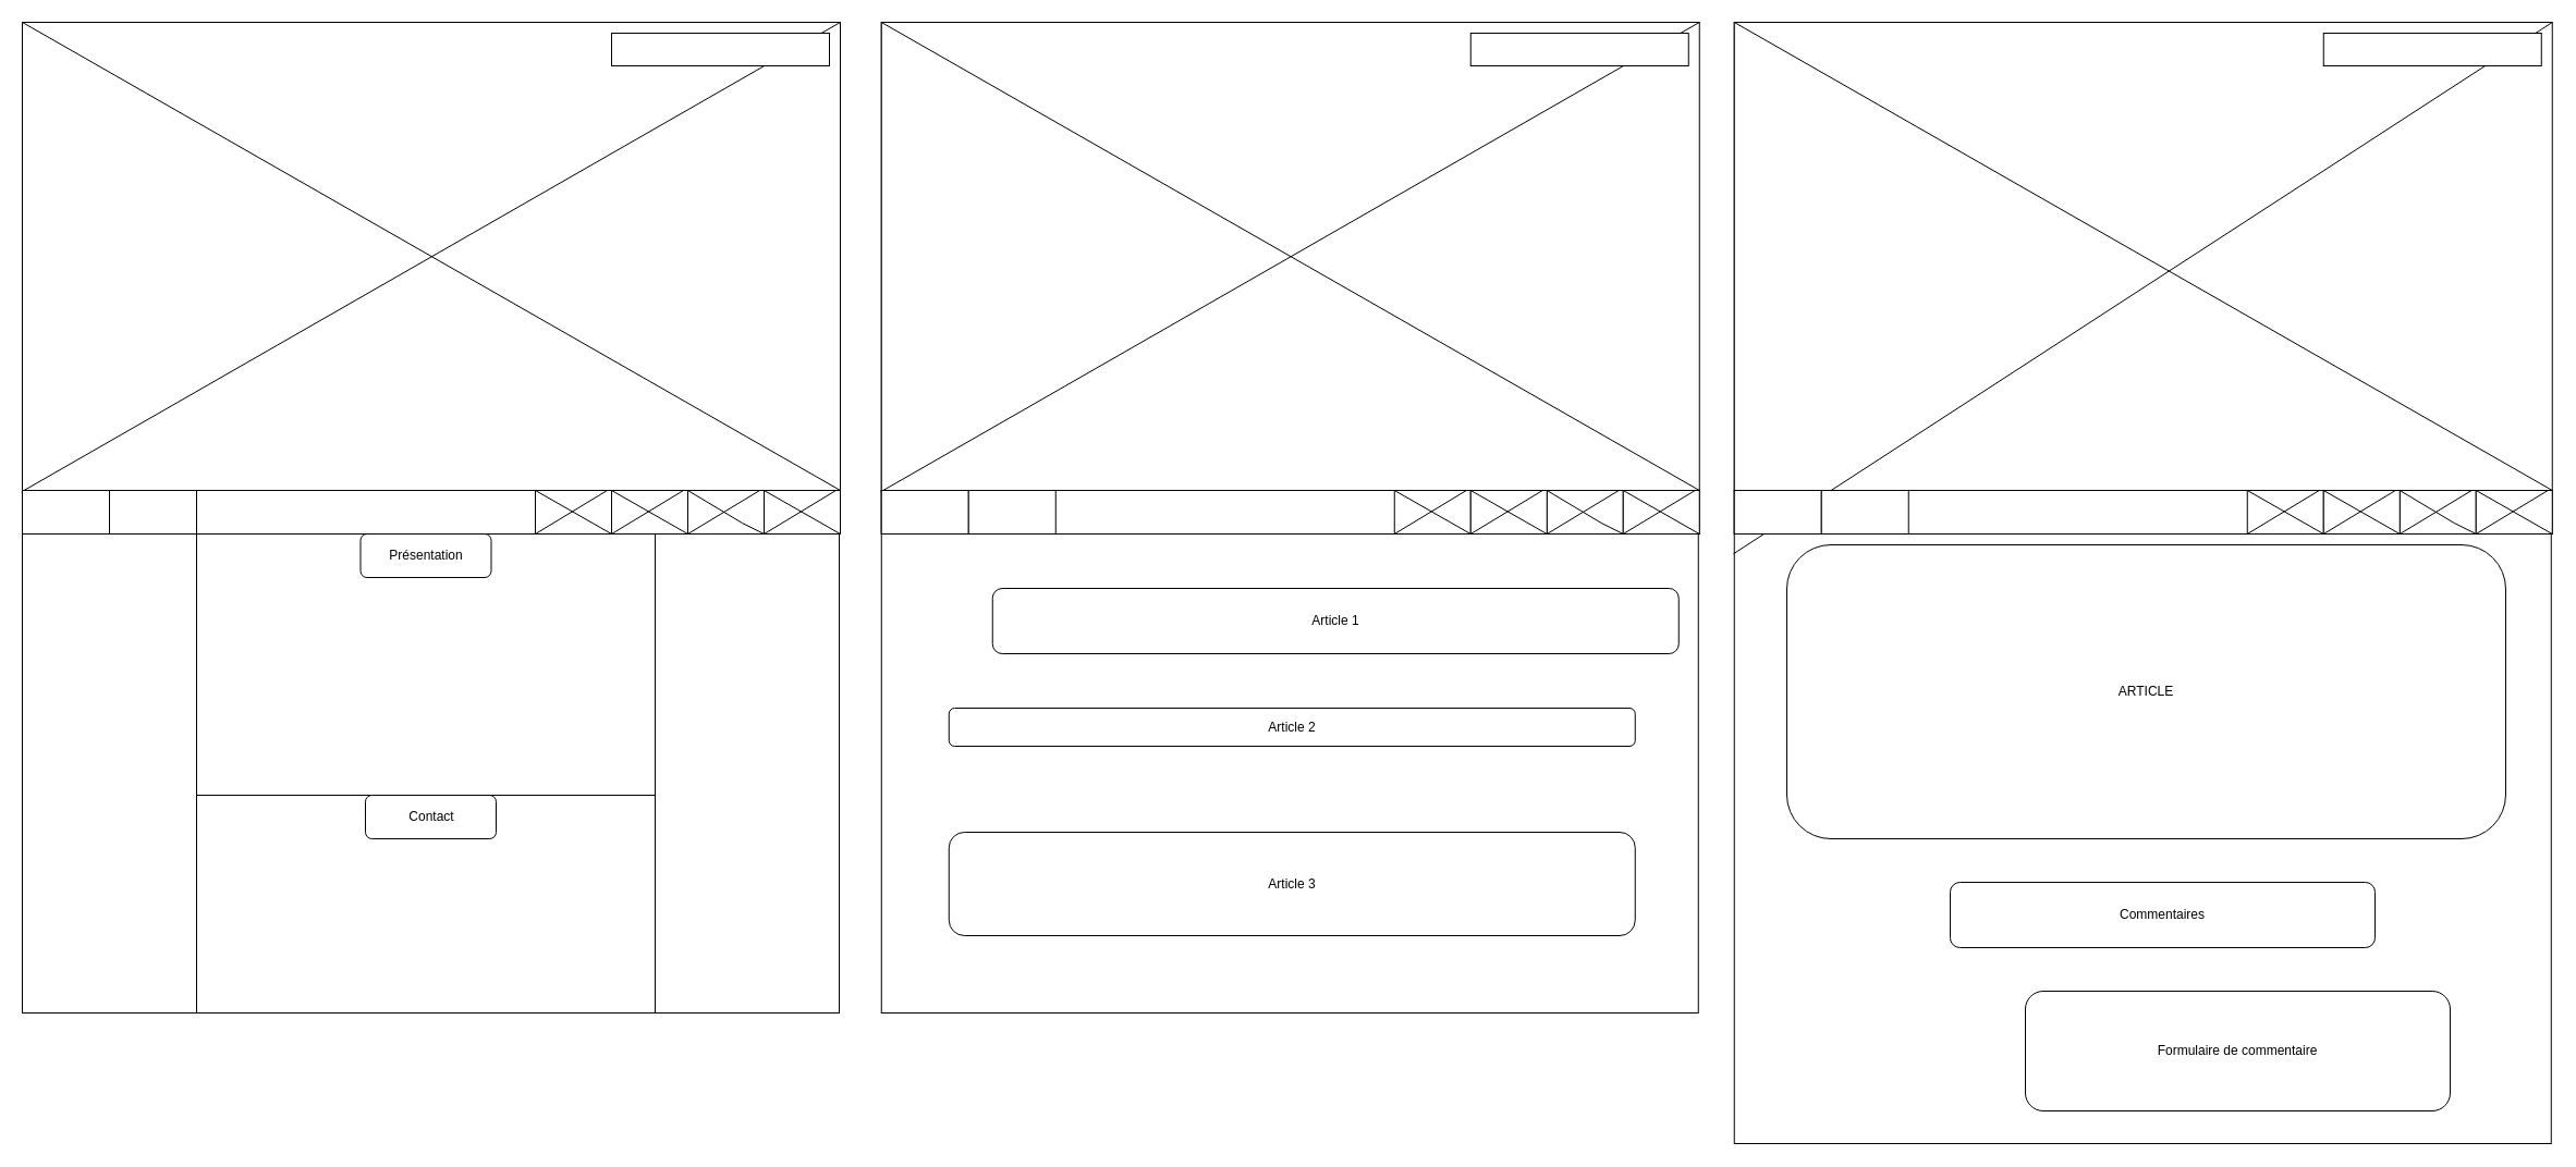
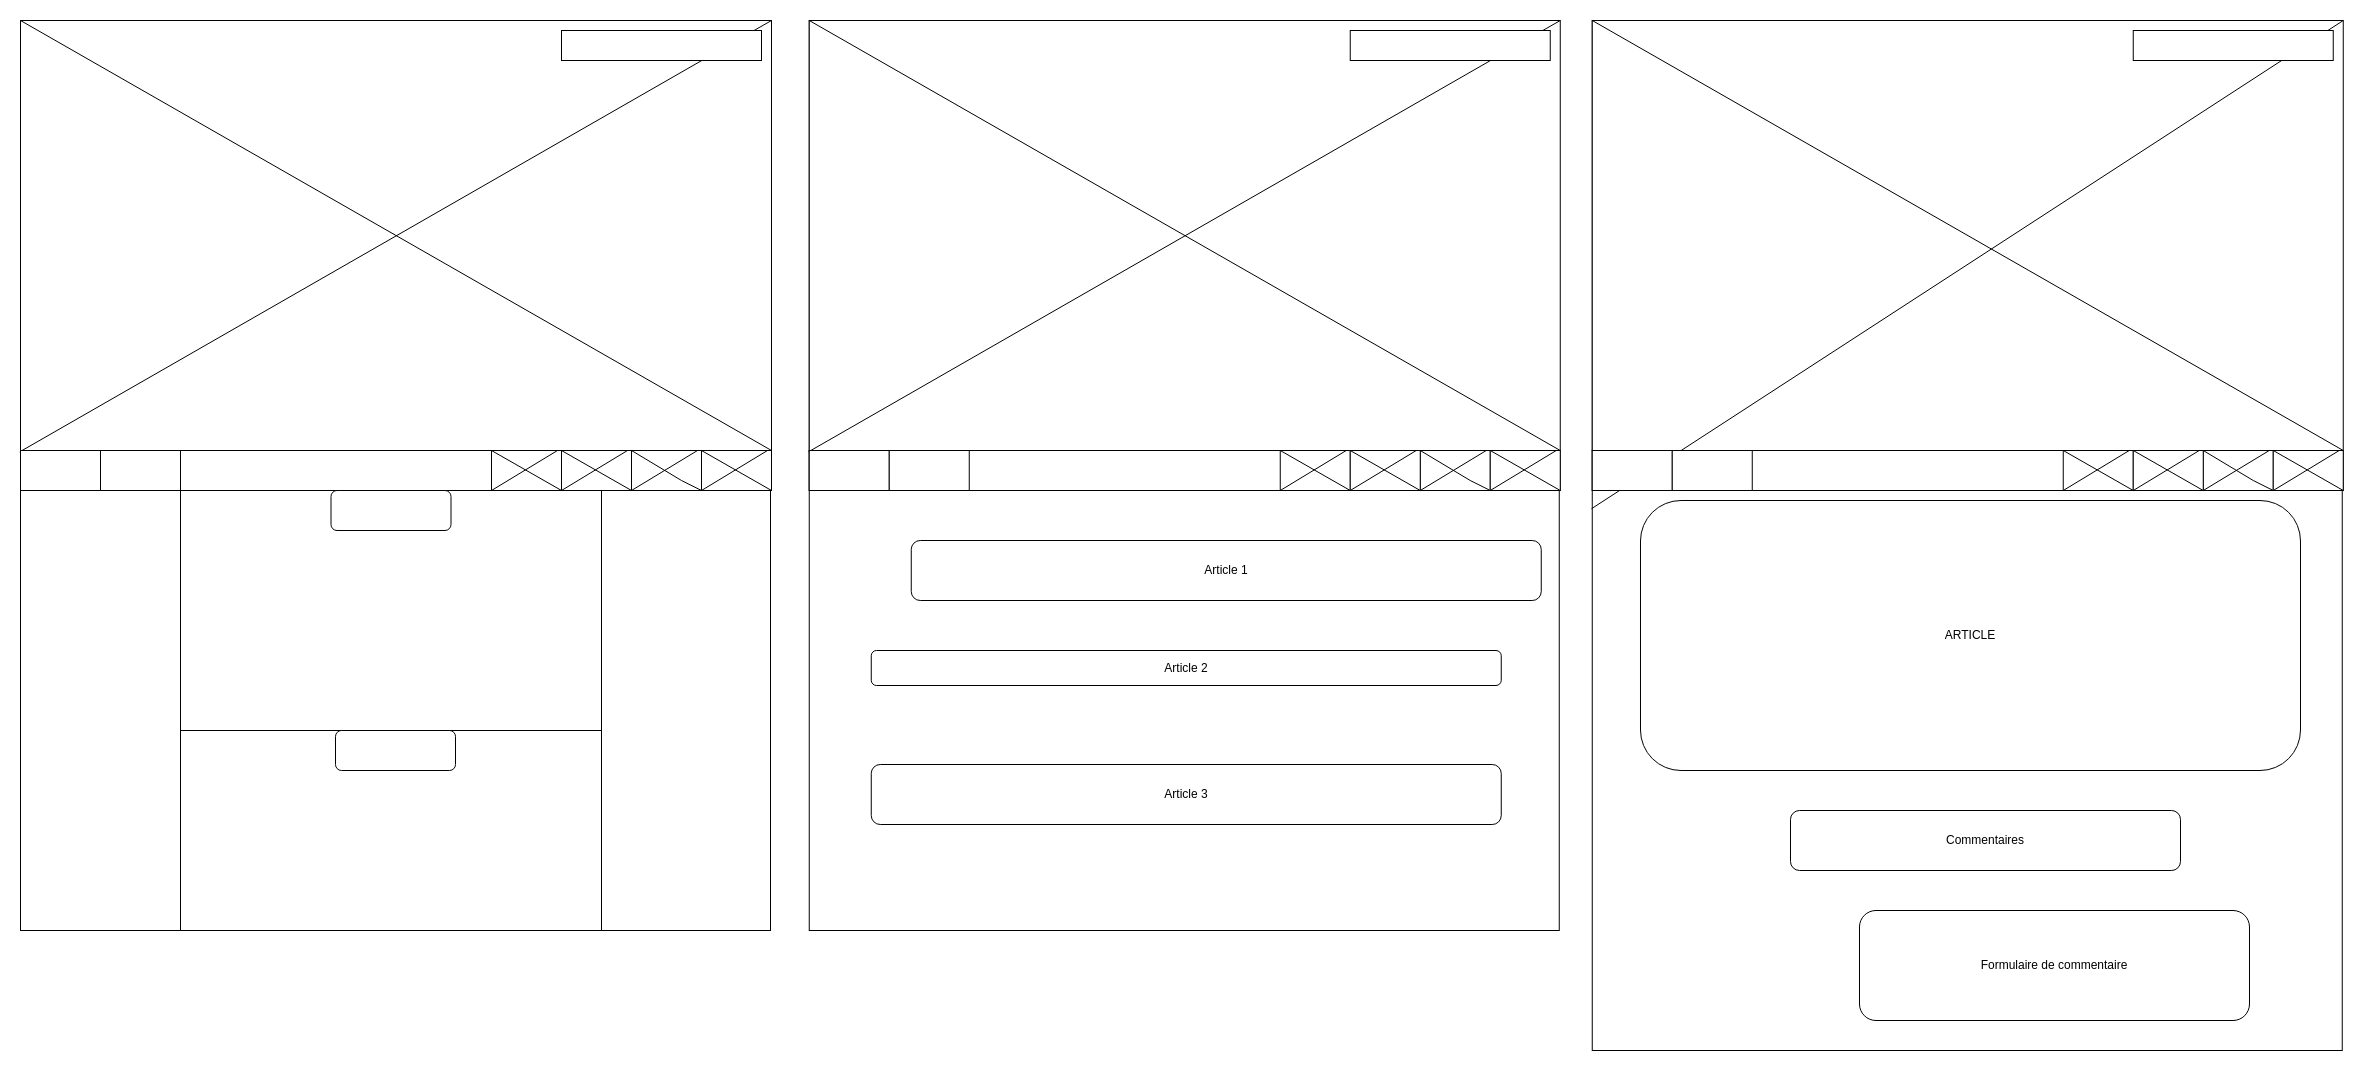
- <mxCell id="26" value="Présentation" style="text;html=1;strokeColor=none;fillColor=default;align=center;verticalAlign=middle;whiteSpace=wrap;rounded=0;labelBackgroundColor=default;fontColor=default;" vertex="1" parent="1"><mxGeometry x="361" y="495" width="60" height="30" as="geometry" /></mxCell>
- <mxCell id="27" value="Contact" style="text;html=1;strokeColor=none;fillColor=default;align=center;verticalAlign=middle;whiteSpace=wrap;rounded=0;labelBackgroundColor=default;fontColor=default;" vertex="1" parent="1"><mxGeometry x="366" y="735" width="60" height="30" as="geometry" /></mxCell>
- <mxCell id="50" value="Article 3" style="rounded=1;whiteSpace=wrap;html=1;labelBackgroundColor=default;fontColor=default;strokeColor=default;fillColor=default;" vertex="1" parent="1"><mxGeometry x="870.75" y="764" width="630" height="95" as="geometry" /></mxCell>
+ <mxCell id="50" value="Article 3" style="rounded=1;whiteSpace=wrap;html=1;labelBackgroundColor=default;fontColor=default;strokeColor=default;fillColor=default;" vertex="1" parent="1"><mxGeometry x="870.75" y="764" width="630" height="60" as="geometry" /></mxCell>
